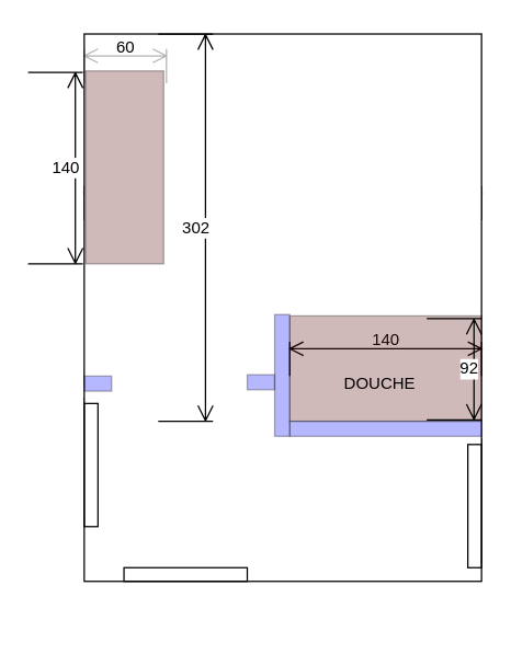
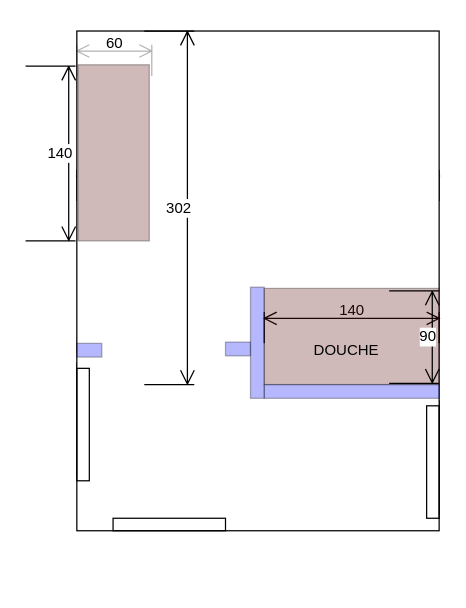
- <mxCell id="24" value="92" style="shape=dimension;direction=north;whiteSpace=wrap;html=1;align=right;points=[];verticalAlign=middle;labelBackgroundColor=#ffffff;rounded=0;" vertex="1" parent="1"><mxGeometry x="311" y="232" width="40" height="74" as="geometry" /></mxCell>
+ <mxCell id="24" value="90" style="shape=dimension;direction=north;whiteSpace=wrap;html=1;align=right;points=[];verticalAlign=middle;labelBackgroundColor=#ffffff;rounded=0;" vertex="1" parent="1"><mxGeometry x="311" y="232" width="40" height="74" as="geometry" /></mxCell>
